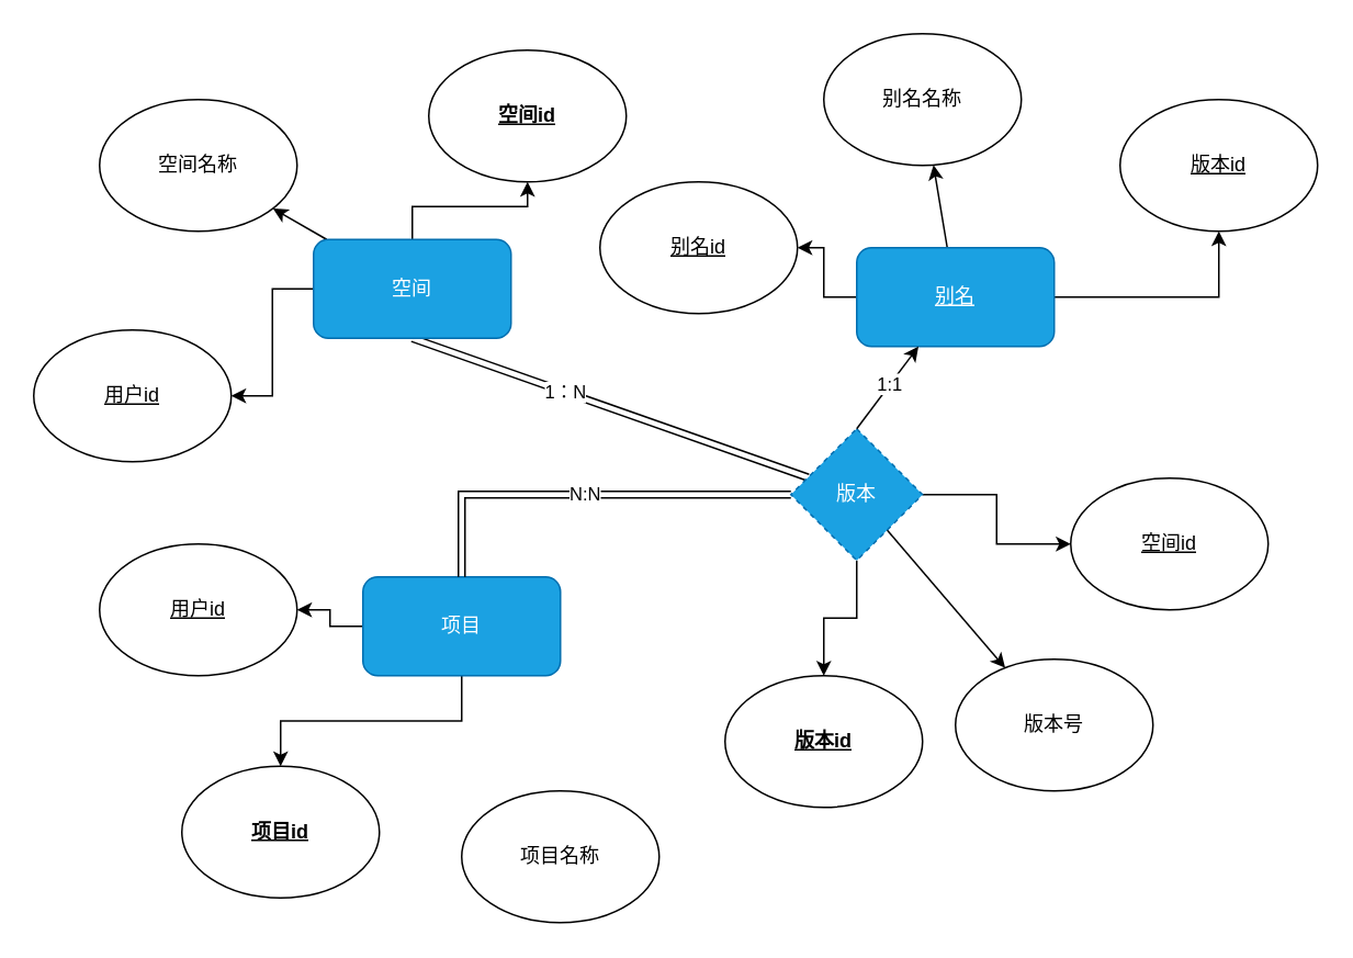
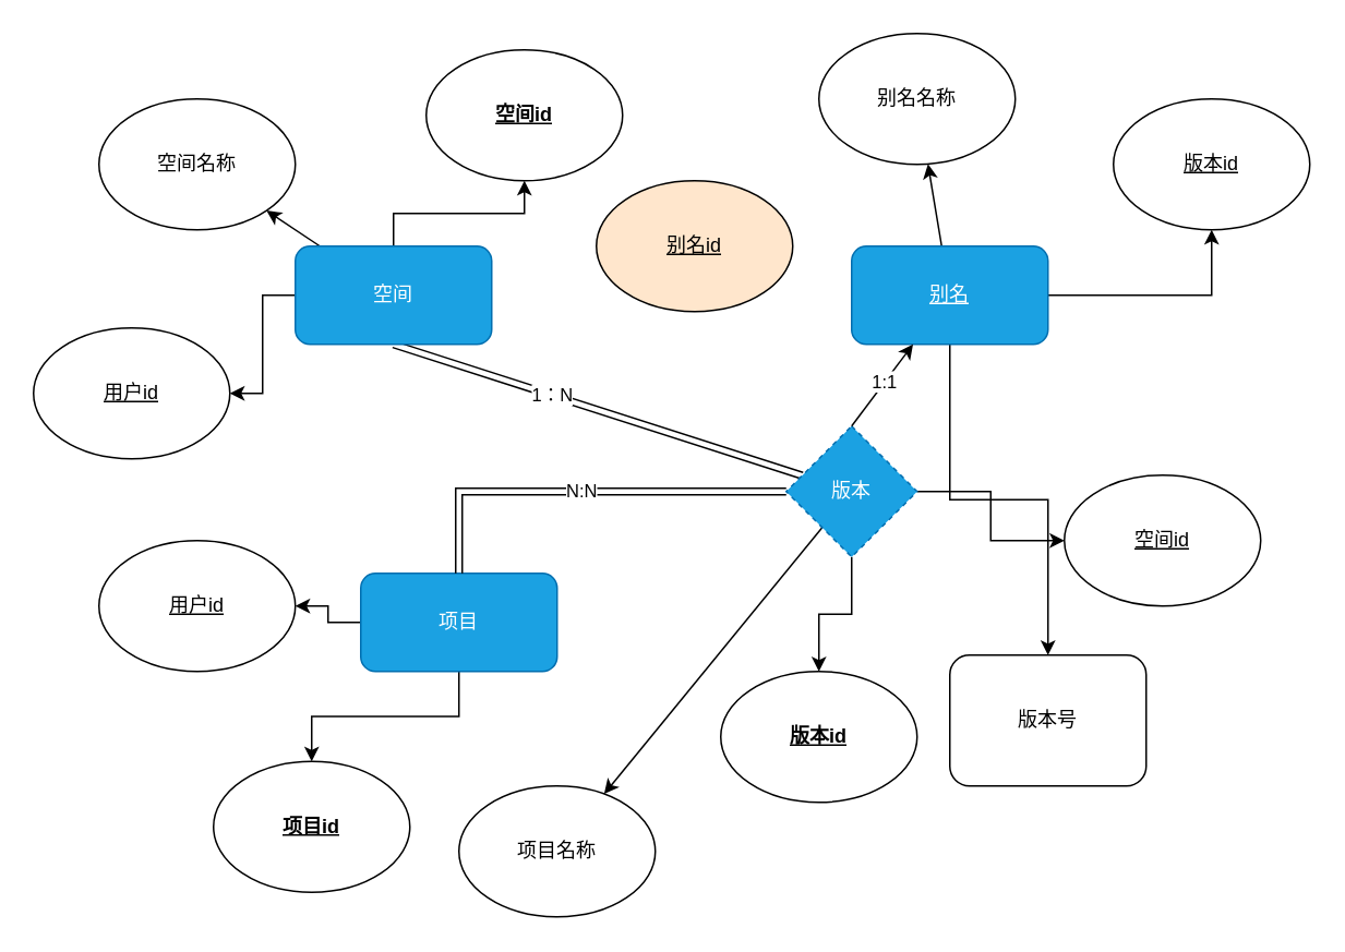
- <mxCell id="33" value="别名id" style="ellipse;whiteSpace=wrap;html=1;rounded=1;fontStyle=4;" vertex="1" parent="1"><mxGeometry x="364" y="110" width="120" height="80" as="geometry" /></mxCell>
+ <mxCell id="33" value="别名id" style="ellipse;whiteSpace=wrap;html=1;rounded=1;fontStyle=4;fillColor=#ffe6cc;" vertex="1" parent="1"><mxGeometry x="364" y="110" width="120" height="80" as="geometry" /></mxCell>
- <mxCell id="11" value="" style="edgeStyle=orthogonalEdgeStyle;rounded=0;orthogonalLoop=1;jettySize=auto;html=1;" edge="1" parent="1" source="12" target="33"><mxGeometry relative="1" as="geometry" /></mxCell>
+ <mxCell id="11" value="" style="edgeStyle=orthogonalEdgeStyle;rounded=0;orthogonalLoop=1;jettySize=auto;html=1;" edge="1" parent="1" source="12" target="25"><mxGeometry relative="1" as="geometry" /></mxCell>
- <mxCell id="24" value="空间" style="rounded=1;whiteSpace=wrap;html=1;fillColor=#1ba1e2;strokeColor=#006EAF;fontColor=#ffffff;" parent="1" vertex="1"><mxGeometry x="190" y="145" width="120" height="60" as="geometry" /></mxCell>
+ <mxCell id="24" value="空间" style="rounded=1;whiteSpace=wrap;html=1;fillColor=#1ba1e2;strokeColor=#006EAF;fontColor=#ffffff;" parent="1" vertex="1"><mxGeometry x="180" y="150" width="120" height="60" as="geometry" /></mxCell>
- <mxCell id="14" value="" style="edgeStyle=none;rounded=0;orthogonalLoop=1;jettySize=auto;html=1;" parent="1" source="17" target="25" edge="1"><mxGeometry relative="1" as="geometry" /></mxCell>
+ <mxCell id="14" value="" style="edgeStyle=none;rounded=0;orthogonalLoop=1;jettySize=auto;html=1;" parent="1" source="17" target="6" edge="1"><mxGeometry relative="1" as="geometry" /></mxCell>
- <mxCell id="25" value="版本号" style="ellipse;whiteSpace=wrap;html=1;rounded=1;" parent="1" vertex="1"><mxGeometry x="580" y="400" width="120" height="80" as="geometry" /></mxCell>
+ <mxCell id="25" value="版本号" style="whiteSpace=wrap;html=1;rounded=1;" parent="1" vertex="1"><mxGeometry x="580" y="400" width="120" height="80" as="geometry" /></mxCell>
- <mxCell id="5" value="项目id" style="ellipse;whiteSpace=wrap;html=1;rounded=1;fontStyle=5" parent="1" vertex="1"><mxGeometry x="110" y="465" width="120" height="80" as="geometry" /></mxCell>
+ <mxCell id="5" value="项目id" style="ellipse;whiteSpace=wrap;html=1;rounded=1;fontStyle=5" parent="1" vertex="1"><mxGeometry x="130" y="465" width="120" height="80" as="geometry" /></mxCell>
